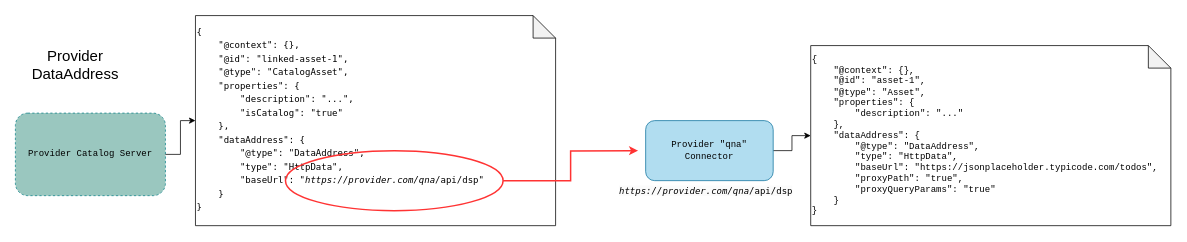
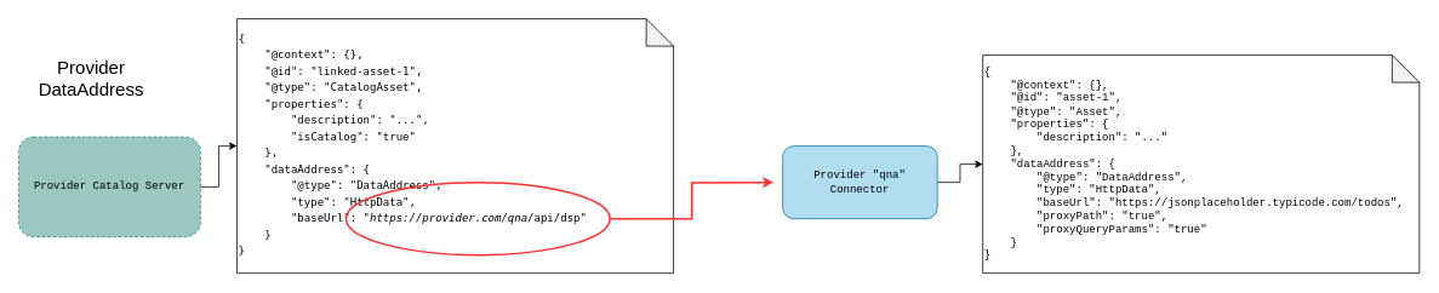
- <mxCell id="10" value="&lt;i style=&quot;forced-color-adjust: none; color: rgb(0, 0, 0); font-family: IBMPlexMono, monospace, &amp;quot;Droid Sans Fallback&amp;quot;, &amp;quot;Droid Sans Mono&amp;quot;, &amp;quot;monospace&amp;quot;, monospace; font-size: 12px; font-variant-ligatures: normal; font-variant-caps: normal; font-weight: 400; letter-spacing: normal; orphans: 2; text-align: left; text-indent: 0px; text-transform: none; widows: 2; word-spacing: 0px; -webkit-text-stroke-width: 0px; white-space: pre; background-color: rgb(251, 251, 251); text-decoration-thickness: initial; text-decoration-style: initial; text-decoration-color: initial;&quot;&gt;https://provider.com/qna&lt;/i&gt;&lt;span style=&quot;color: rgb(0, 0, 0); font-family: IBMPlexMono, monospace, &amp;quot;Droid Sans Fallback&amp;quot;, &amp;quot;Droid Sans Mono&amp;quot;, &amp;quot;monospace&amp;quot;, monospace; font-size: 12px; font-style: normal; font-variant-ligatures: normal; font-variant-caps: normal; font-weight: 400; letter-spacing: normal; orphans: 2; text-align: left; text-indent: 0px; text-transform: none; widows: 2; word-spacing: 0px; -webkit-text-stroke-width: 0px; white-space: pre; background-color: rgb(251, 251, 251); text-decoration-thickness: initial; text-decoration-style: initial; text-decoration-color: initial; display: inline !important; float: none;&quot;&gt;/api/dsp&lt;/span&gt;" style="text;whiteSpace=wrap;html=1;" vertex="1" parent="1"><mxGeometry x="822.5" y="240" width="245" height="50" as="geometry" /></mxCell>
